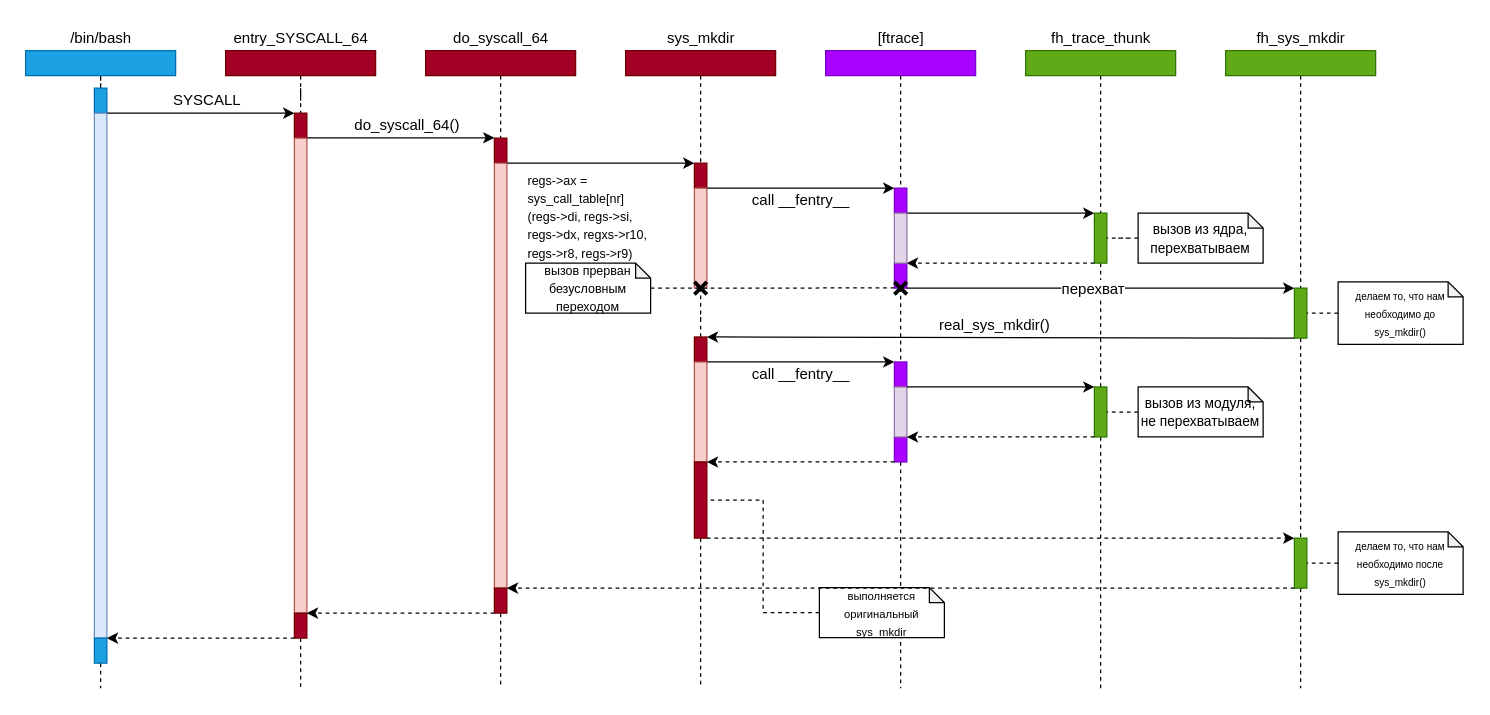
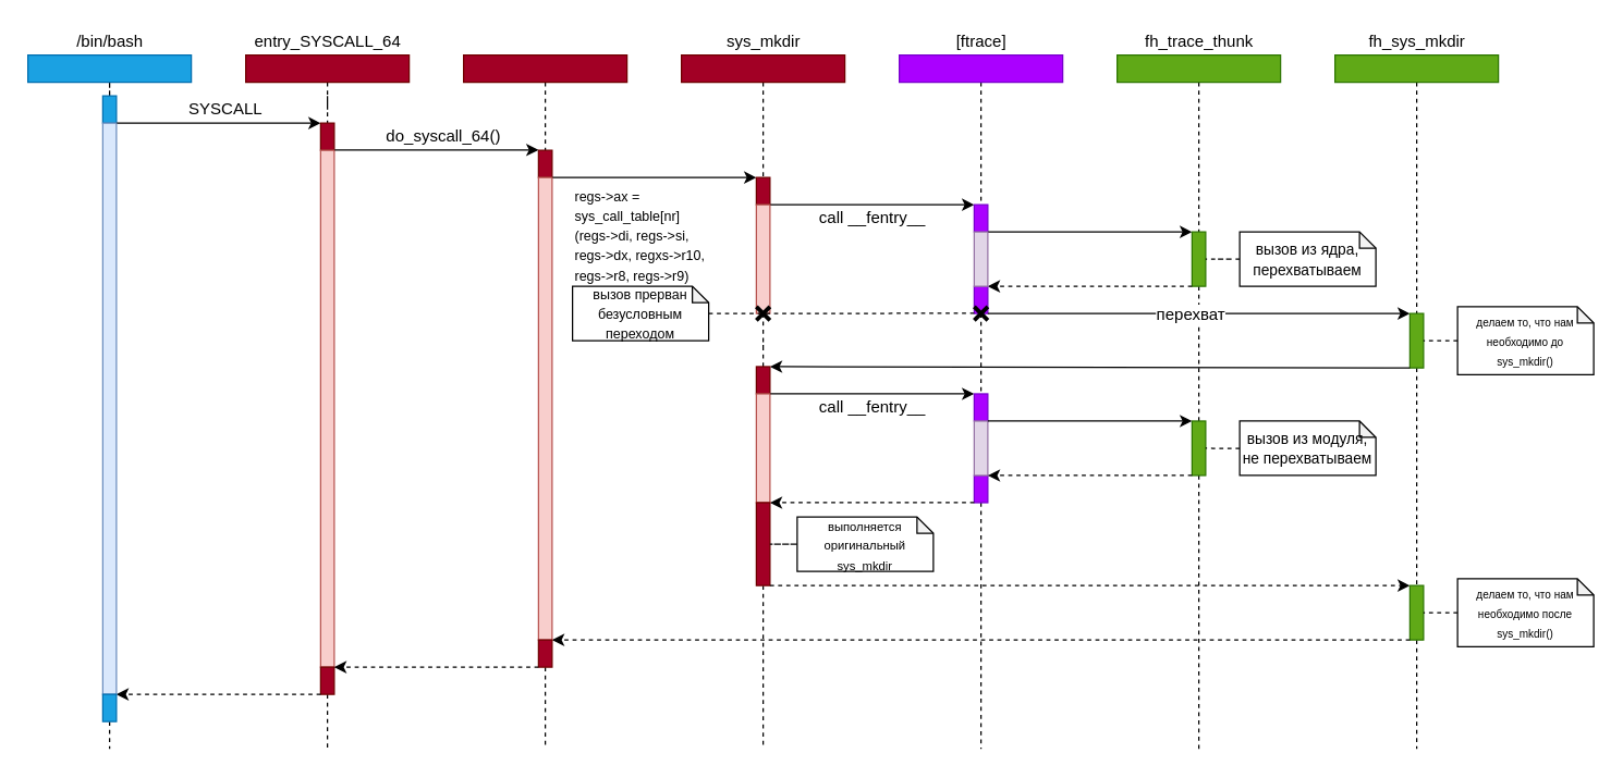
- <mxCell id="10" value="do_syscall_64" style="text;html=1;align=center;verticalAlign=middle;resizable=0;points=[];autosize=1;" vertex="1" parent="1"><mxGeometry x="355" y="20" width="90" height="20" as="geometry" /></mxCell>
- <mxCell id="95" value="real_sys_mkdir()" style="text;html=1;align=center;verticalAlign=middle;resizable=0;points=[];autosize=1;" vertex="1" parent="1"><mxGeometry x="745" y="250" width="100" height="20" as="geometry" /></mxCell>
- <mxCell id="77" value="&lt;font style=&quot;font-size: 9px&quot;&gt;выполняется оригинальный sys_mkdir&lt;/font&gt;" style="shape=note;whiteSpace=wrap;html=1;backgroundOutline=1;darkOpacity=0.05;size=12;" vertex="1" parent="1"><mxGeometry x="655" y="469.53" width="100" height="40" as="geometry" /></mxCell>
+ <mxCell id="77" value="&lt;font style=&quot;font-size: 9px&quot;&gt;выполняется оригинальный sys_mkdir&lt;/font&gt;" style="shape=note;whiteSpace=wrap;html=1;backgroundOutline=1;darkOpacity=0.05;size=12;" vertex="1" parent="1"><mxGeometry x="585" y="379.53" width="100" height="40" as="geometry" /></mxCell>
